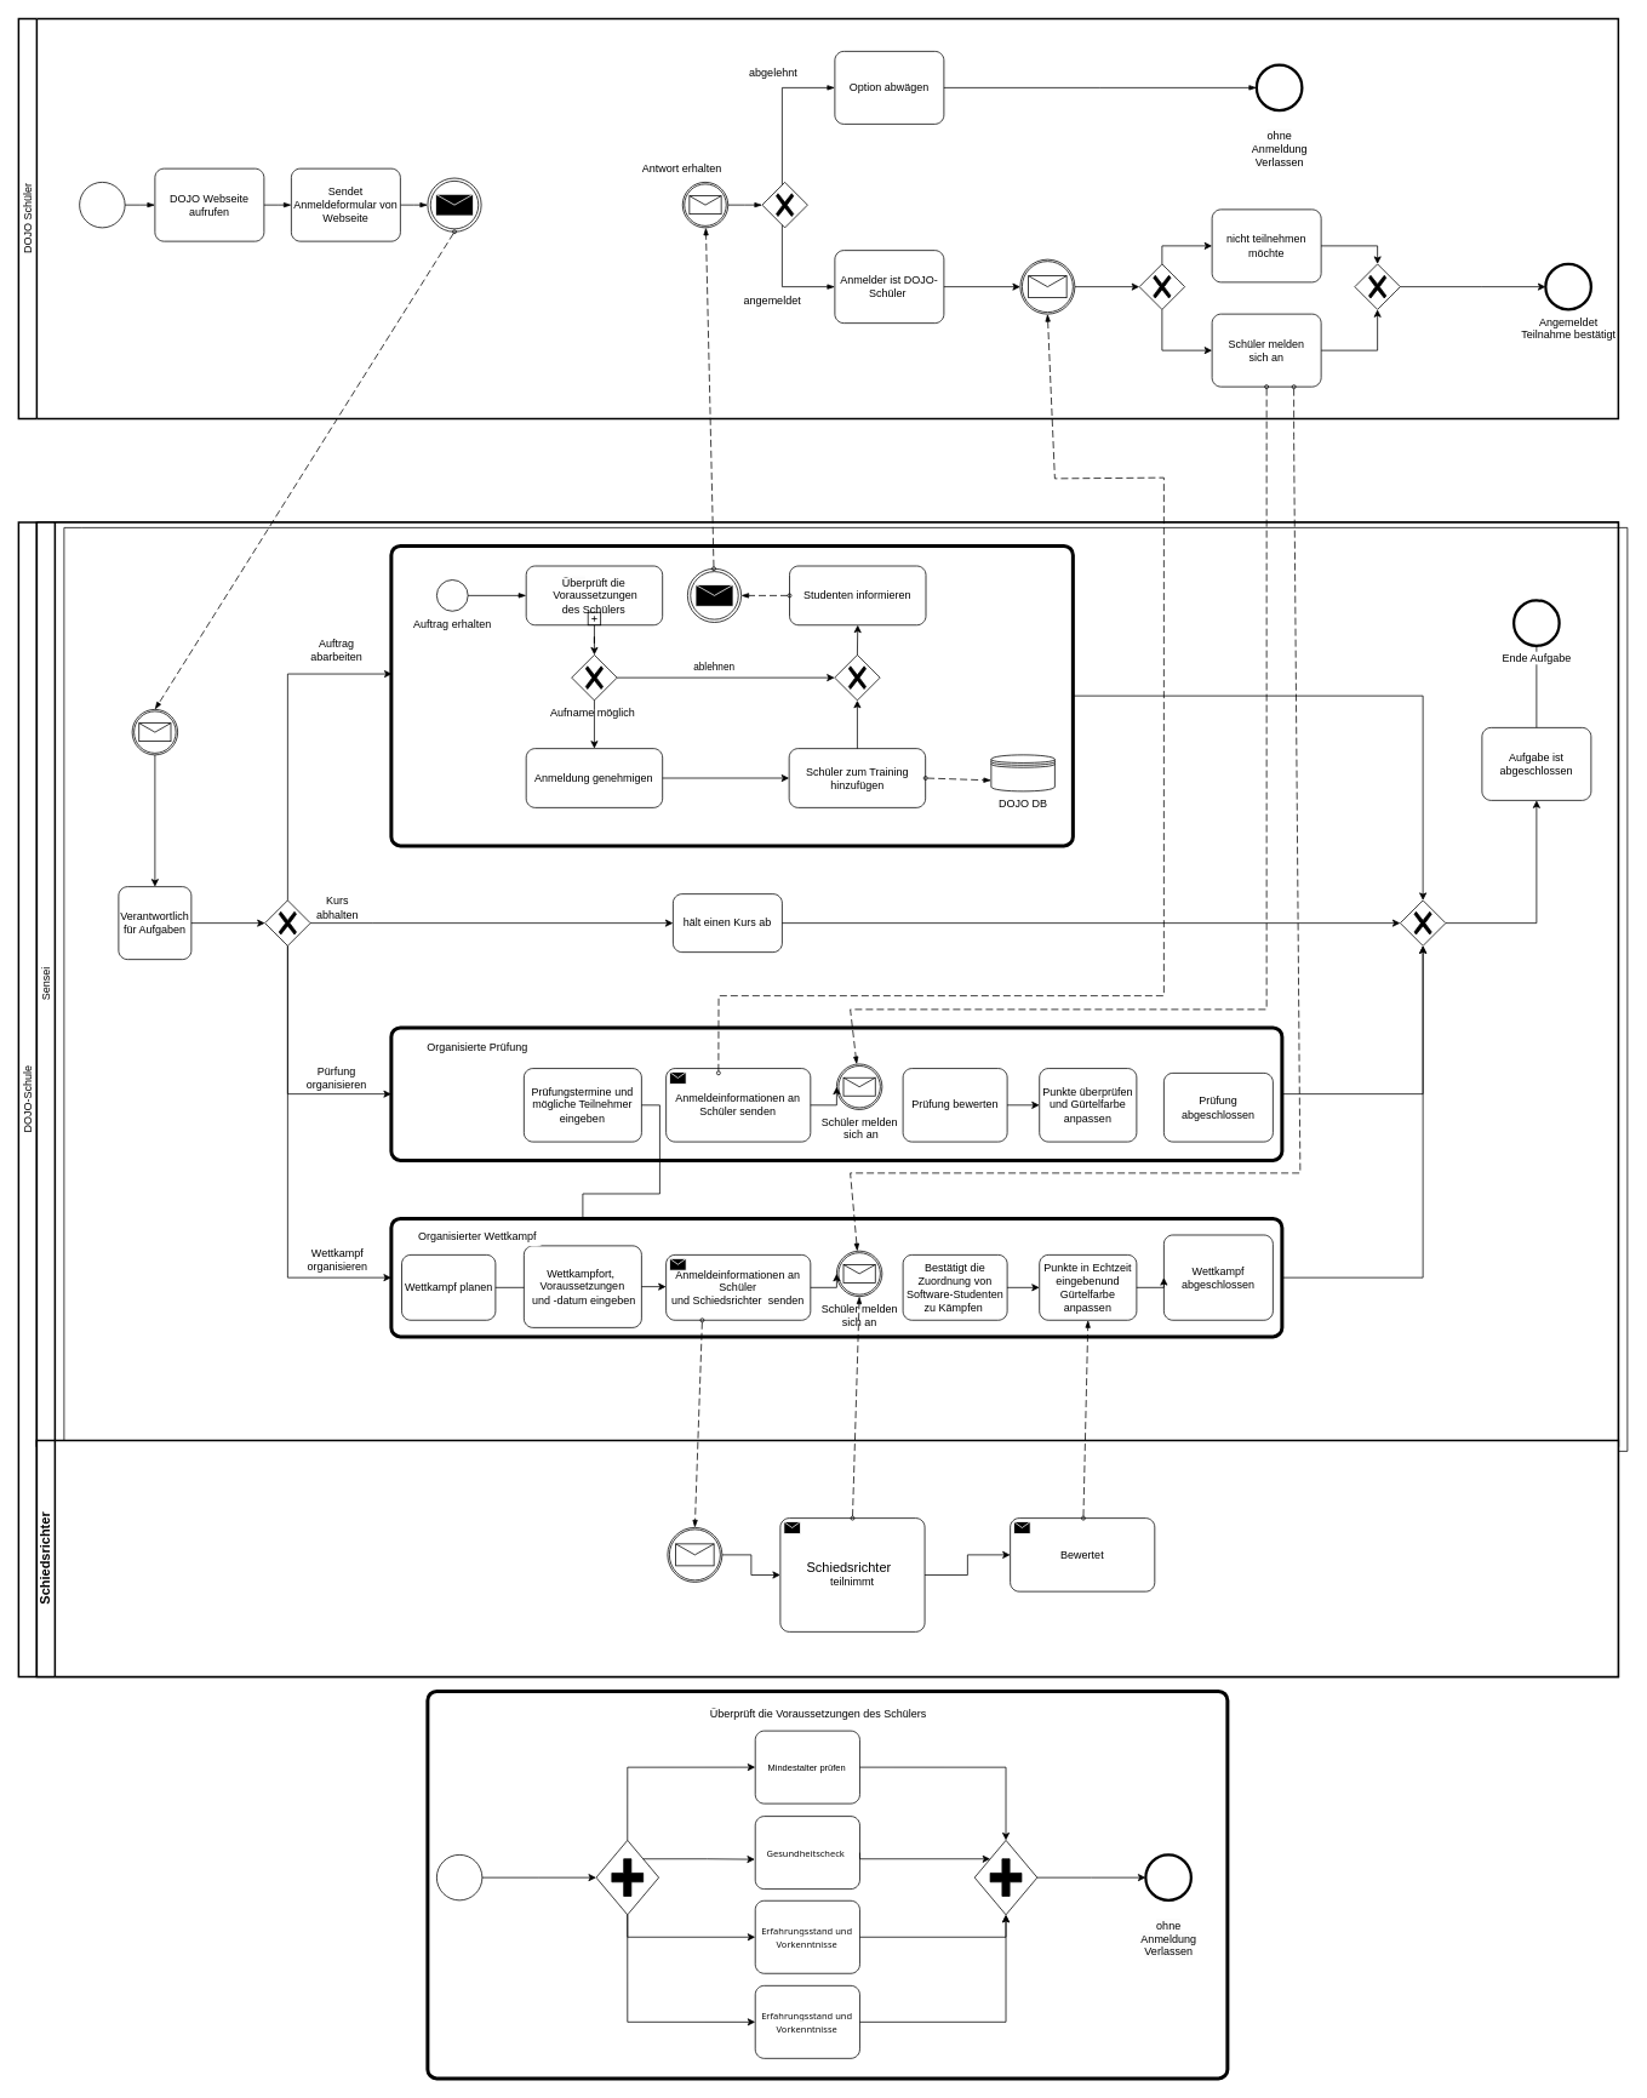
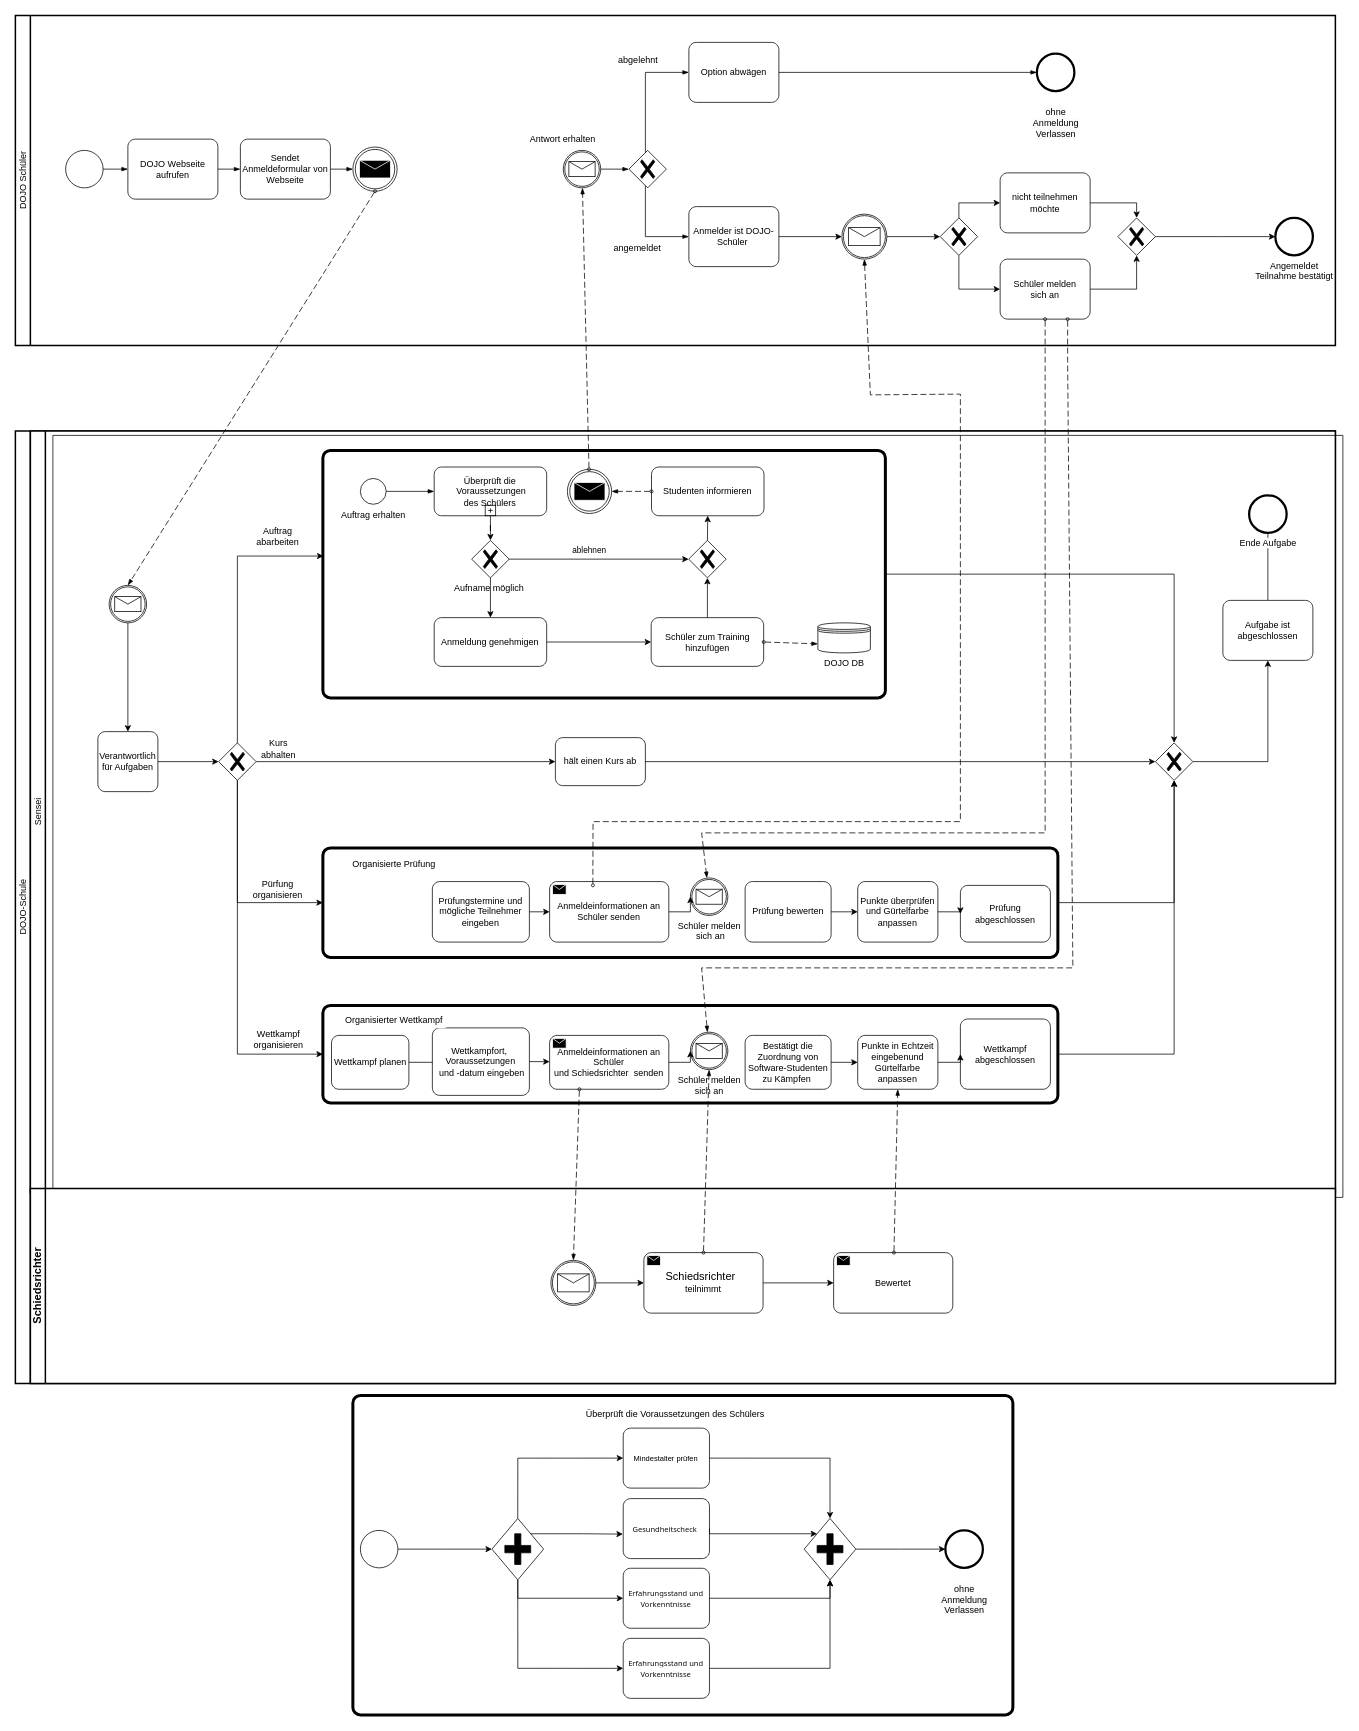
+ <mxCell id="76" style="edgeStyle=orthogonalEdgeStyle;rounded=0;orthogonalLoop=1;jettySize=auto;html=1;exitX=1;exitY=0.5;exitDx=0;exitDy=0;exitPerimeter=0;entryX=0;entryY=0.5;entryDx=0;entryDy=0;entryPerimeter=0;" parent="66" source="73" target="75" edge="1"><mxGeometry relative="1" as="geometry" /></mxCell>
- <mxCell id="70" style="edgeStyle=orthogonalEdgeStyle;rounded=0;orthogonalLoop=1;jettySize=auto;html=1;exitX=1;exitY=0.5;exitDx=0;exitDy=0;exitPerimeter=0;" parent="66" source="69" target="86" edge="1"><mxGeometry relative="1" as="geometry" /></mxCell>
+ <mxCell id="70" style="edgeStyle=orthogonalEdgeStyle;rounded=0;orthogonalLoop=1;jettySize=auto;html=1;exitX=1;exitY=0.5;exitDx=0;exitDy=0;exitPerimeter=0;entryX=0;entryY=0.5;entryDx=0;entryDy=0;entryPerimeter=0;" parent="66" source="69" target="68" edge="1"><mxGeometry relative="1" as="geometry" /></mxCell>
- <mxCell id="112" value="&lt;span style=&quot;font-size: 11pt; line-height: 15.693px; font-family: Aptos, sans-serif;&quot;&gt;Schiedsrichter&lt;/span&gt;&lt;span style=&quot;font-size: 11pt; line-height: 15.693px; font-family: Aptos, sans-serif;&quot;&gt;&amp;nbsp;&lt;/span&gt;&amp;nbsp;&lt;br&gt;&lt;span style=&quot;text-wrap: nowrap; background-color: rgb(255, 255, 255);&quot;&gt;teilnimmt&lt;/span&gt;" style="points=[[0.25,0,0],[0.5,0,0],[0.75,0,0],[1,0.25,0],[1,0.5,0],[1,0.75,0],[0.75,1,0],[0.5,1,0],[0.25,1,0],[0,0.75,0],[0,0.5,0],[0,0.25,0]];shape=mxgraph.bpmn.task;whiteSpace=wrap;rectStyle=rounded;size=10;html=1;container=1;expand=0;collapsible=0;taskMarker=send;" parent="107" vertex="1"><mxGeometry x="818" y="85.653" width="158.92" height="125" as="geometry" /></mxCell>
+ <mxCell id="112" value="&lt;span style=&quot;font-size: 11pt; line-height: 15.693px; font-family: Aptos, sans-serif;&quot;&gt;Schiedsrichter&lt;/span&gt;&lt;span style=&quot;font-size: 11pt; line-height: 15.693px; font-family: Aptos, sans-serif;&quot;&gt;&amp;nbsp;&lt;/span&gt;&amp;nbsp;&lt;br&gt;&lt;span style=&quot;text-wrap: nowrap; background-color: rgb(255, 255, 255);&quot;&gt;teilnimmt&lt;/span&gt;" style="points=[[0.25,0,0],[0.5,0,0],[0.75,0,0],[1,0.25,0],[1,0.5,0],[1,0.75,0],[0.75,1,0],[0.5,1,0],[0.25,1,0],[0,0.75,0],[0,0.5,0],[0,0.25,0]];shape=mxgraph.bpmn.task;whiteSpace=wrap;rectStyle=rounded;size=10;html=1;container=1;expand=0;collapsible=0;taskMarker=send;" parent="107" vertex="1"><mxGeometry x="818" y="85.653" width="158.92" height="80.693" as="geometry" /></mxCell>
